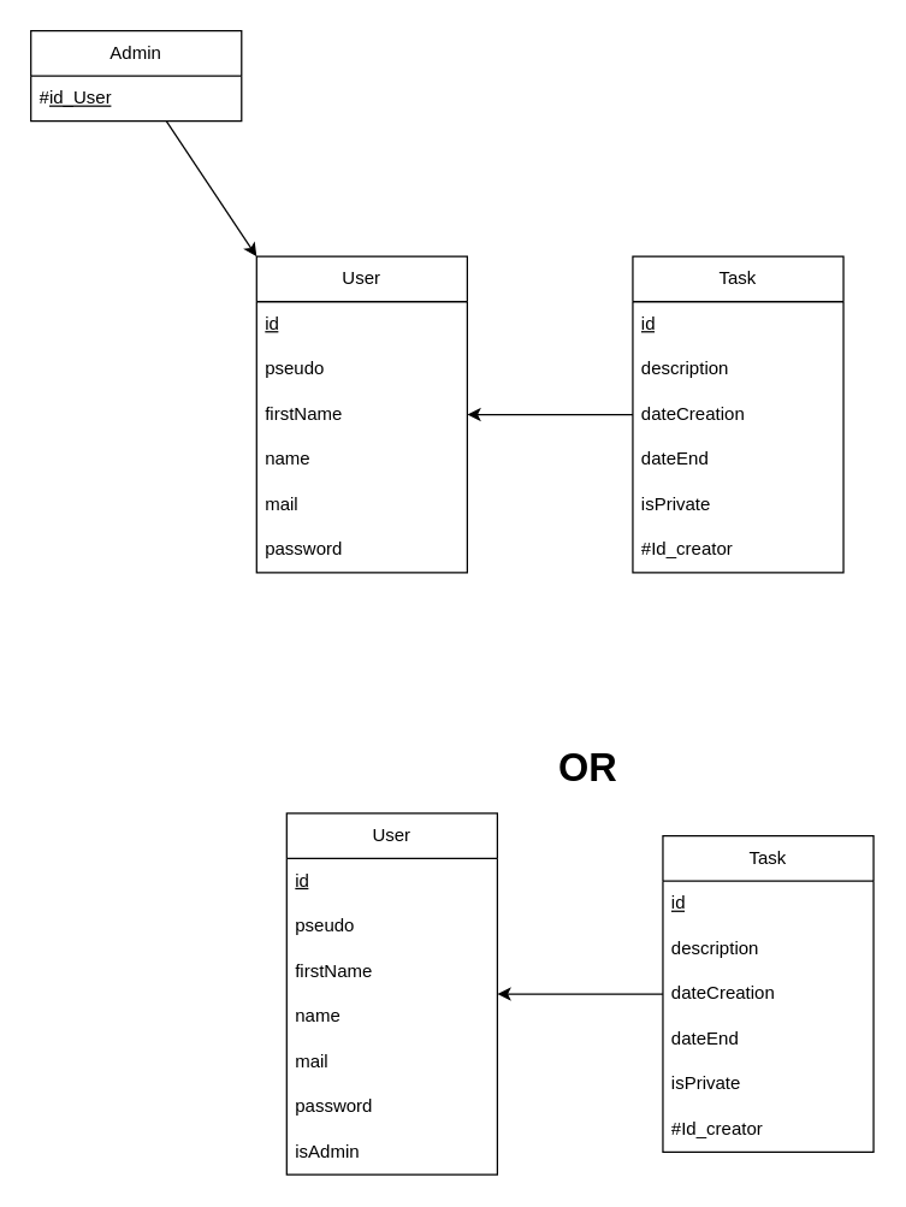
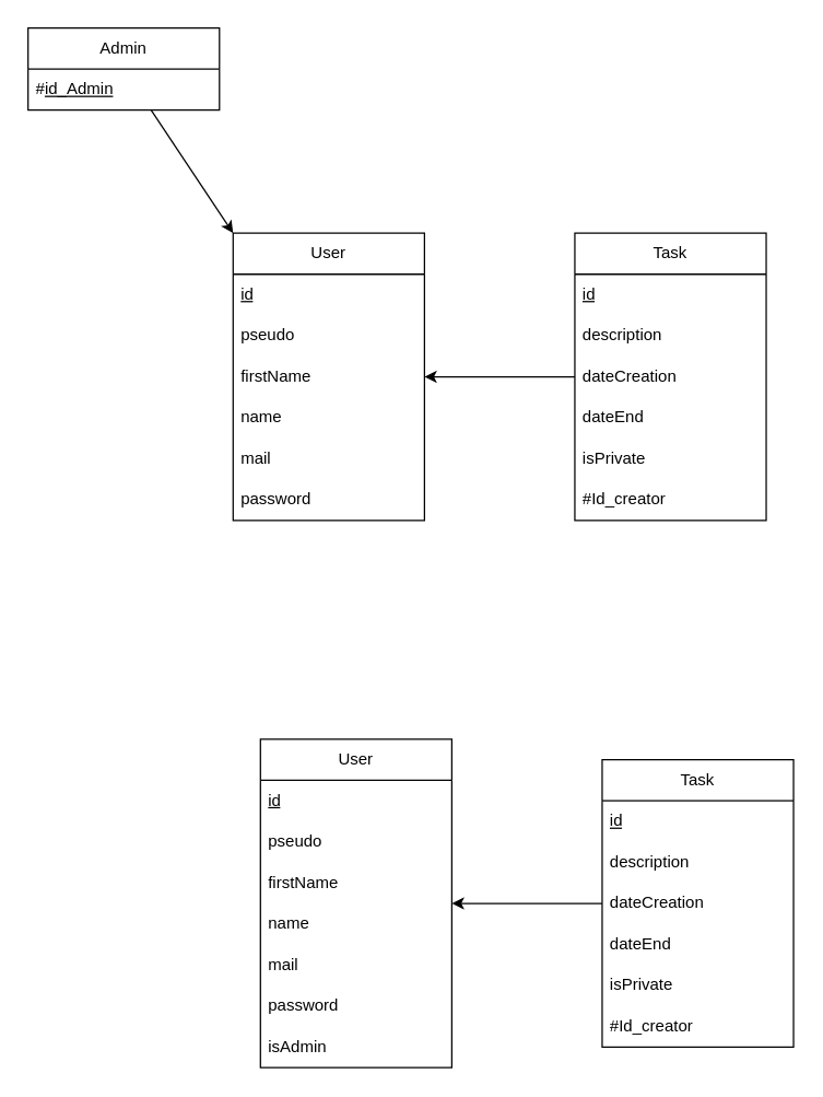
- <mxCell id="18" value="#&lt;u&gt;id_User&lt;/u&gt;" style="text;strokeColor=none;fillColor=none;align=left;verticalAlign=middle;spacingLeft=4;spacingRight=4;overflow=hidden;points=[[0,0.5],[1,0.5]];portConstraint=eastwest;rotatable=0;whiteSpace=wrap;html=1;" vertex="1" parent="17"><mxGeometry y="30" width="140" height="30" as="geometry" /></mxCell>
+ <mxCell id="18" value="#&lt;u&gt;id_Admin&lt;/u&gt;" style="text;strokeColor=none;fillColor=none;align=left;verticalAlign=middle;spacingLeft=4;spacingRight=4;overflow=hidden;points=[[0,0.5],[1,0.5]];portConstraint=eastwest;rotatable=0;whiteSpace=wrap;html=1;" vertex="1" parent="17"><mxGeometry y="30" width="140" height="30" as="geometry" /></mxCell>
- <mxCell id="36" value="&lt;font style=&quot;font-size: 26px;&quot;&gt;&lt;b&gt;OR&lt;/b&gt;&lt;/font&gt;" style="text;html=1;align=center;verticalAlign=middle;resizable=0;points=[];autosize=1;strokeColor=none;fillColor=none;" vertex="1" parent="1"><mxGeometry x="360" y="490" width="60" height="40" as="geometry" /></mxCell>
